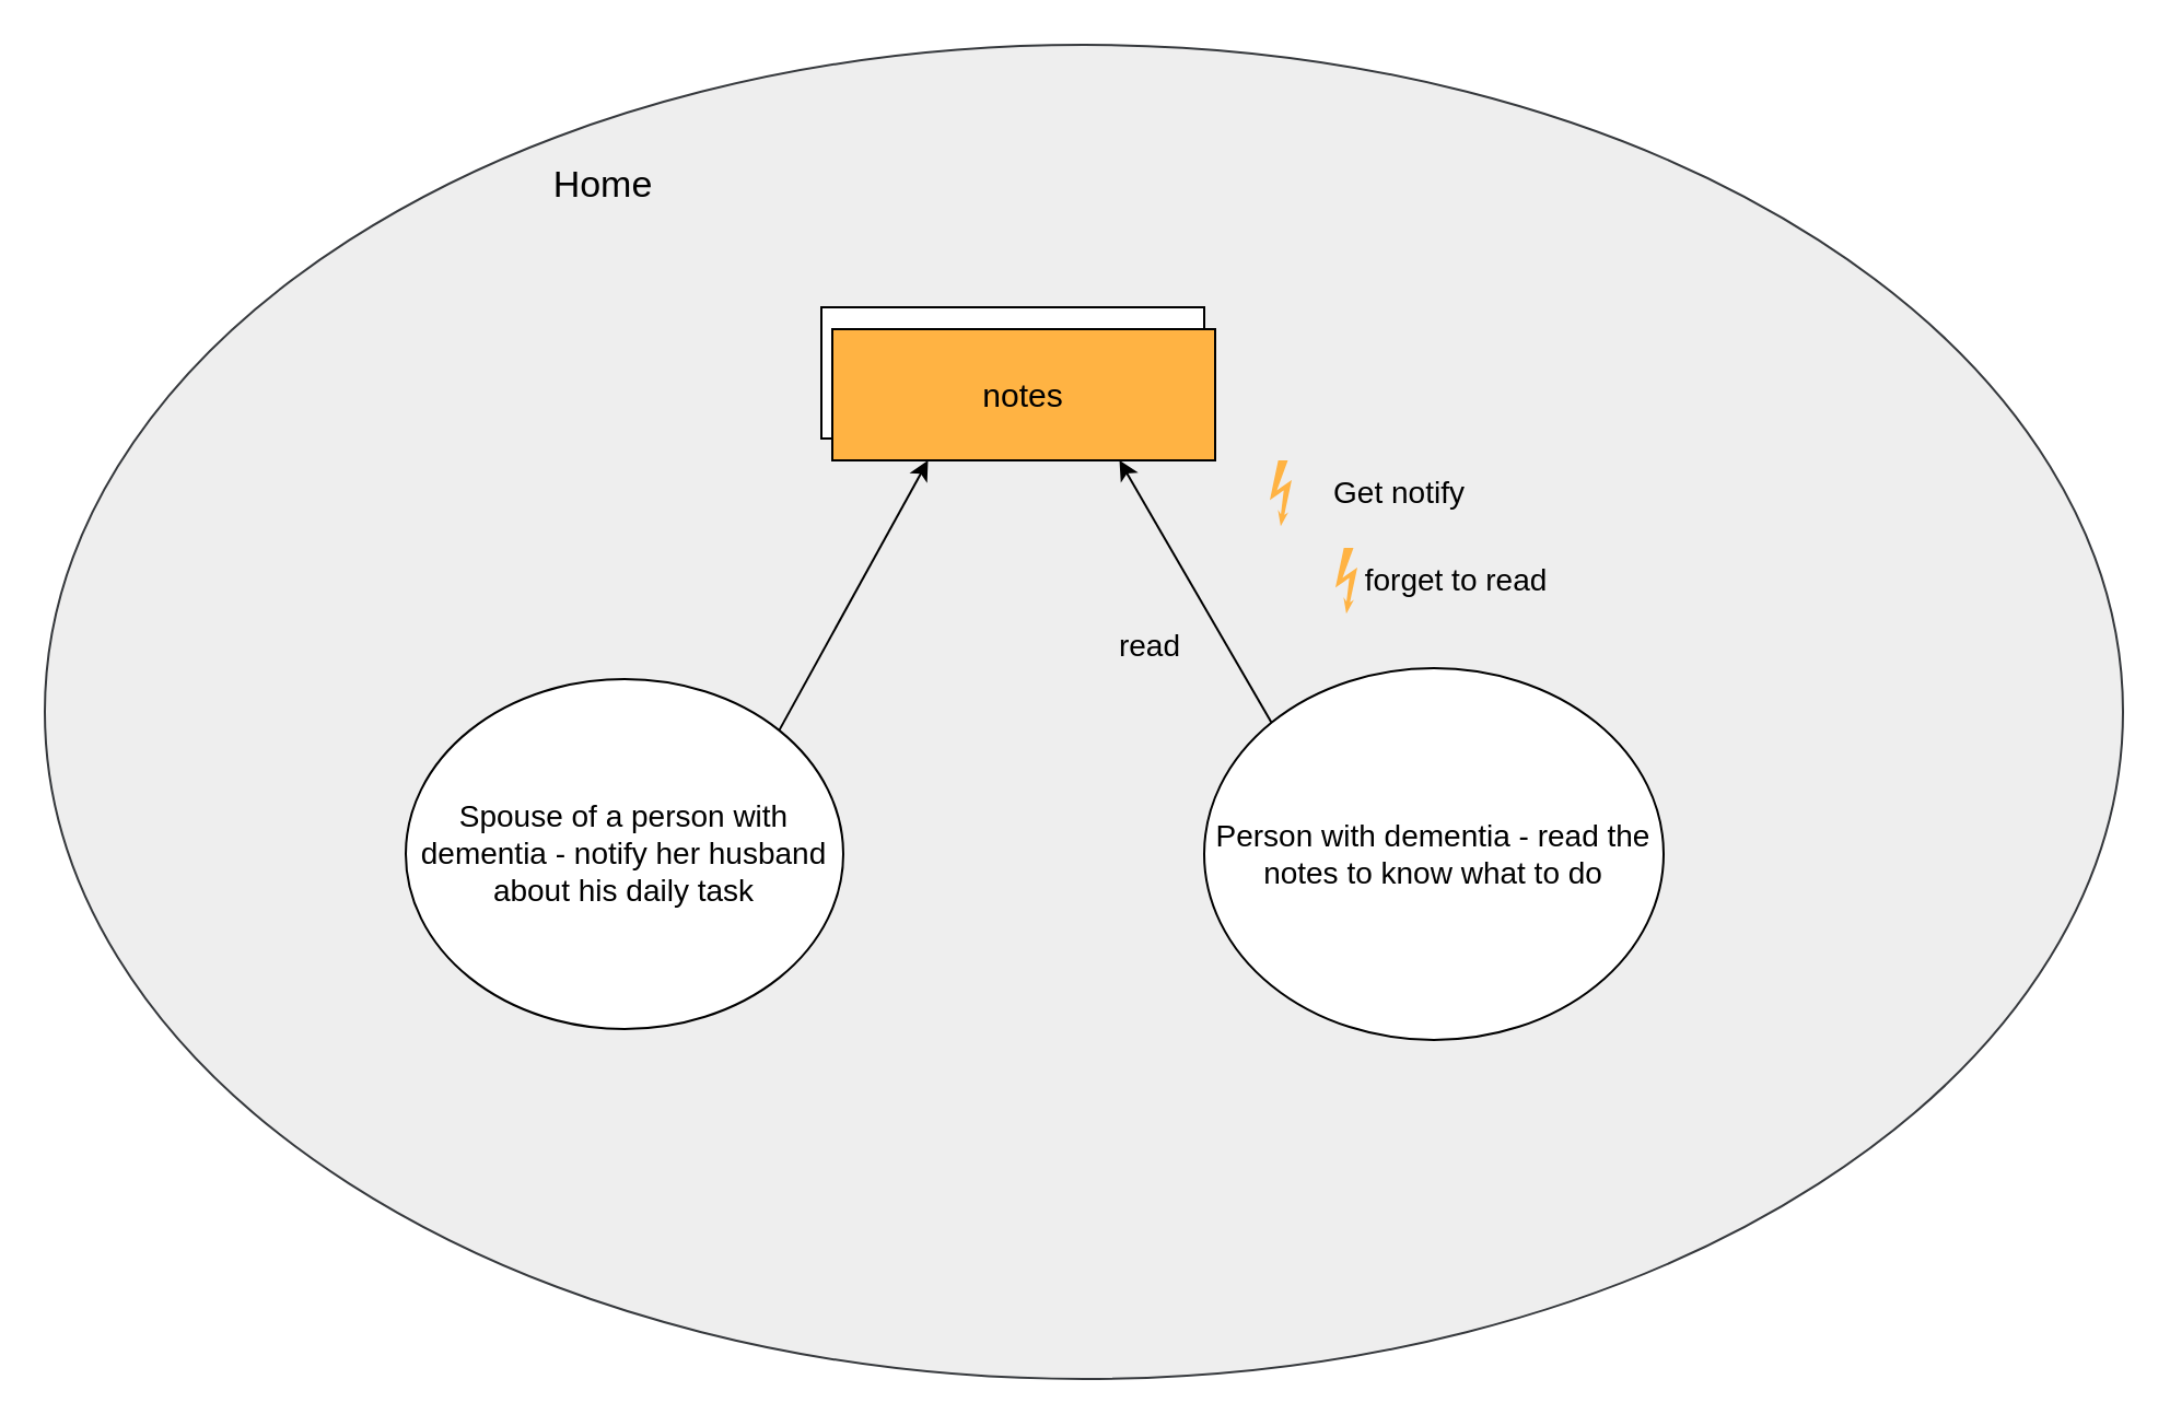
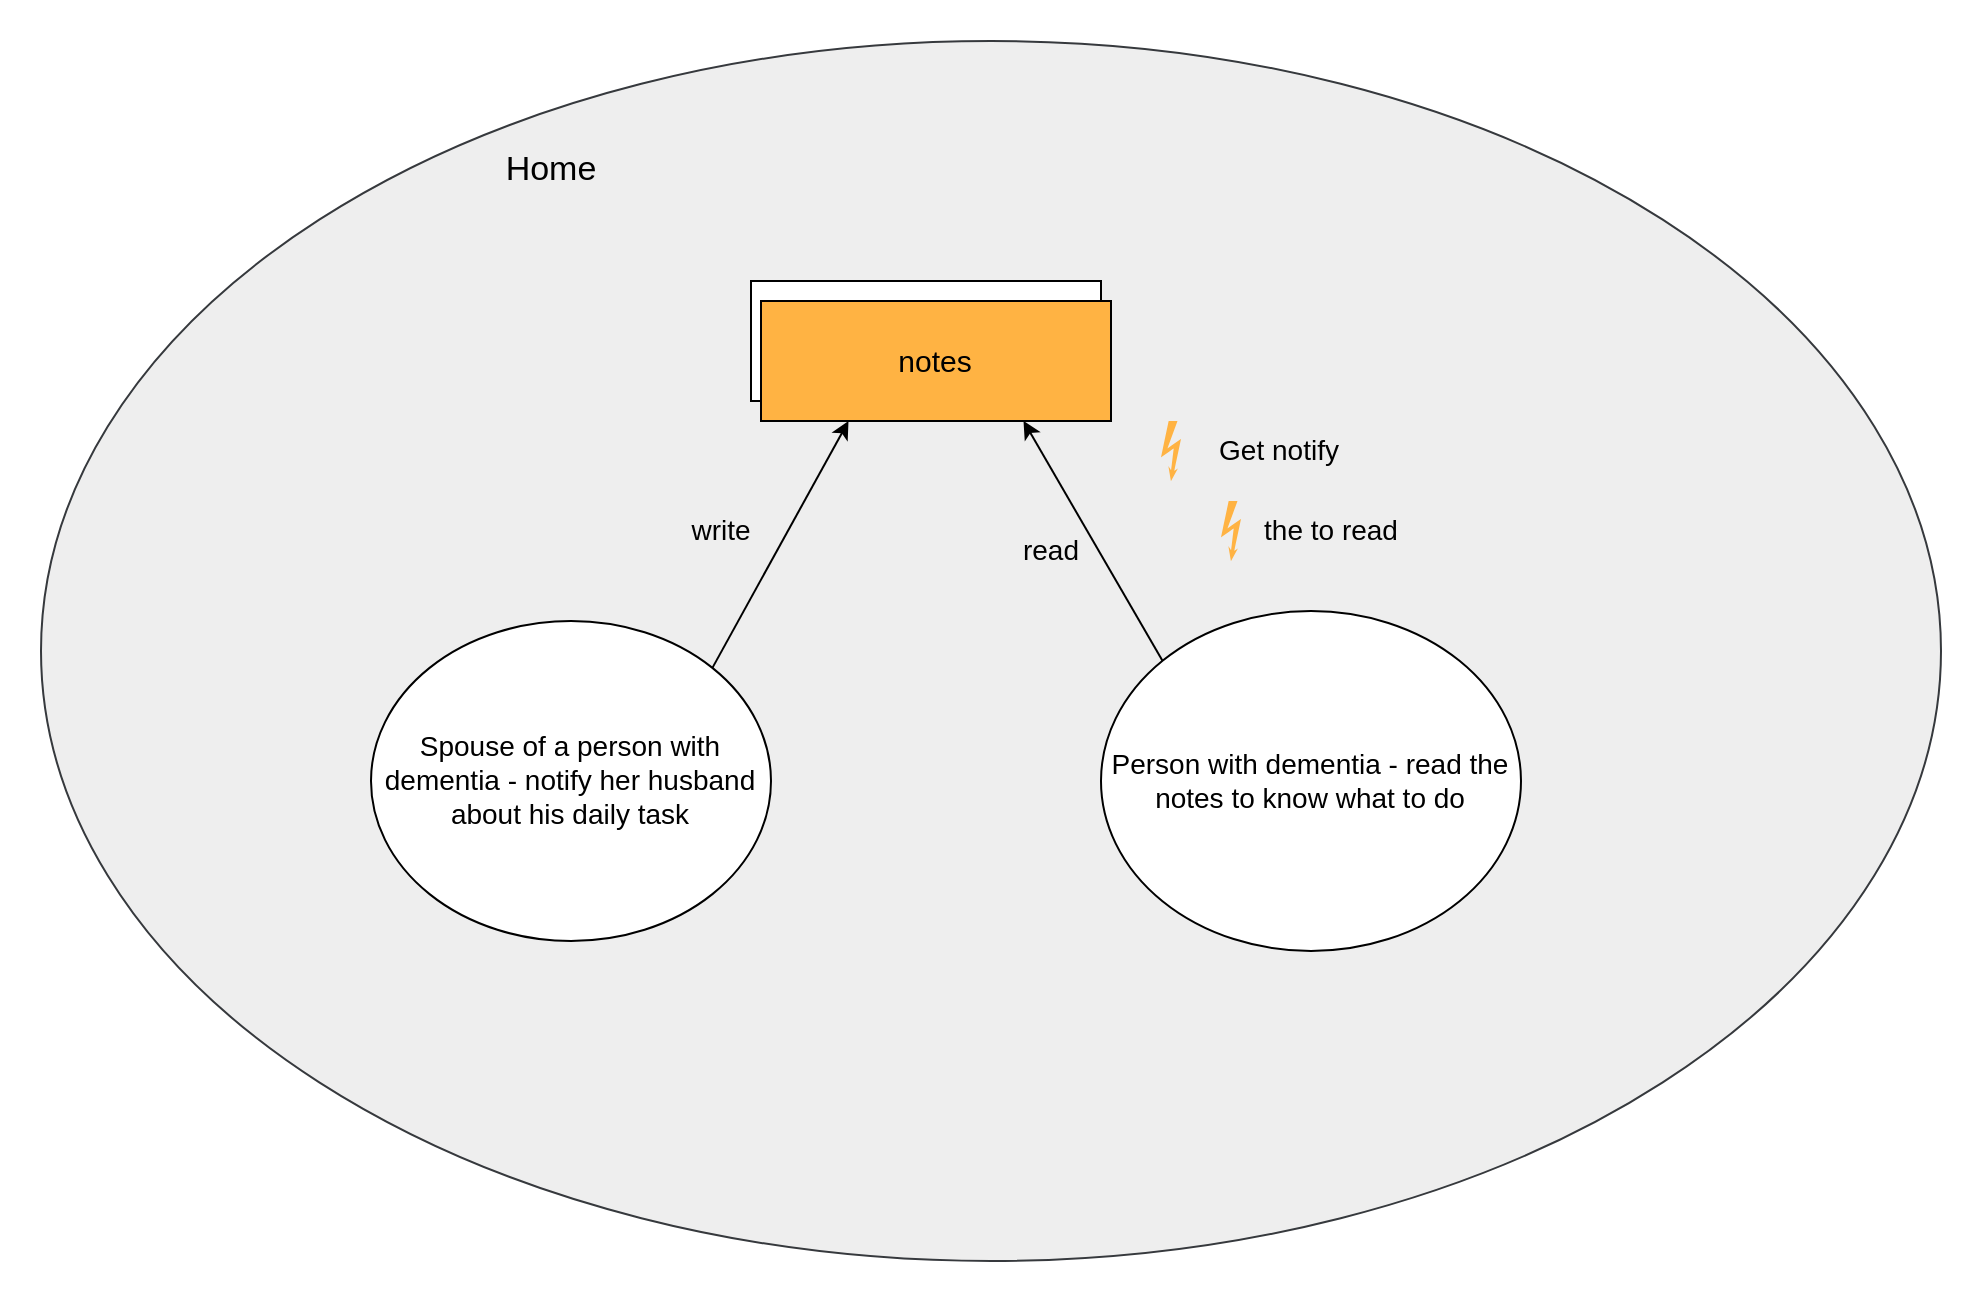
+ <mxCell id="10" value="&lt;font style=&quot;font-size: 14px;&quot;&gt;write&lt;/font&gt;" style="text;html=1;align=center;verticalAlign=middle;resizable=0;points=[];autosize=1;strokeColor=none;fillColor=none;" vertex="1" parent="1"><mxGeometry x="335" y="250" width="50" height="30" as="geometry" /></mxCell>
- <mxCell id="14" value="&lt;font style=&quot;font-size: 14px;&quot;&gt;forget to read&lt;/font&gt;" style="text;html=1;align=center;verticalAlign=middle;resizable=0;points=[];autosize=1;strokeColor=none;fillColor=none;" vertex="1" parent="1"><mxGeometry x="610" y="250" width="110" height="30" as="geometry" /></mxCell>
+ <mxCell id="14" value="&lt;font style=&quot;font-size: 14px;&quot;&gt;the to read&lt;/font&gt;" style="text;html=1;align=center;verticalAlign=middle;resizable=0;points=[];autosize=1;strokeColor=none;fillColor=none;" vertex="1" parent="1"><mxGeometry x="610" y="250" width="110" height="30" as="geometry" /></mxCell>
- <mxCell id="11" value="&lt;font style=&quot;font-size: 14px;&quot;&gt;read&lt;/font&gt;" style="text;html=1;align=center;verticalAlign=middle;resizable=0;points=[];autosize=1;strokeColor=none;fillColor=none;" vertex="1" parent="1"><mxGeometry x="500" y="280" width="50" height="30" as="geometry" /></mxCell>
+ <mxCell id="11" value="&lt;font style=&quot;font-size: 14px;&quot;&gt;read&lt;/font&gt;" style="text;html=1;align=center;verticalAlign=middle;resizable=0;points=[];autosize=1;strokeColor=none;fillColor=none;" vertex="1" parent="1"><mxGeometry x="500" y="260" width="50" height="30" as="geometry" /></mxCell>
